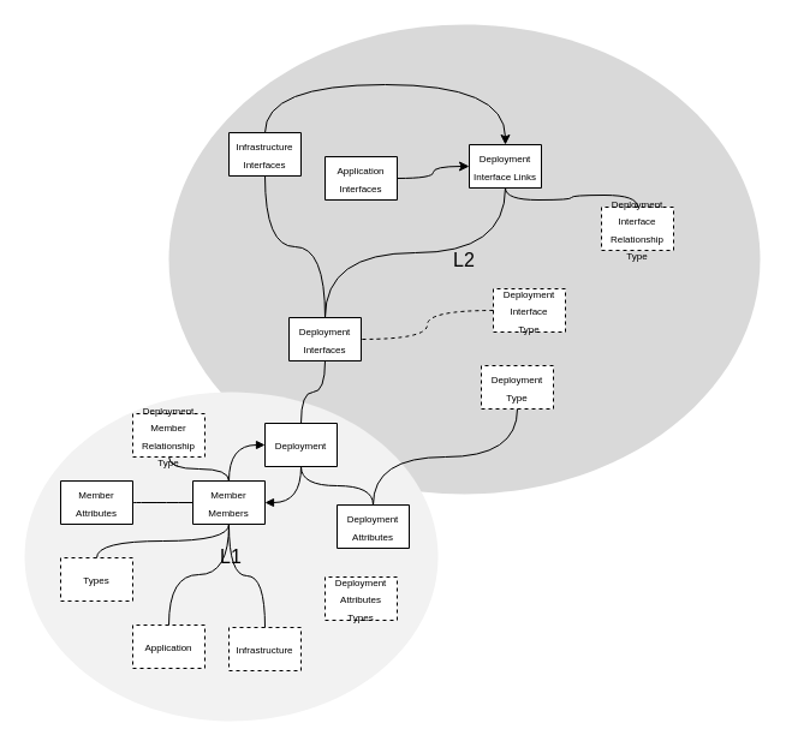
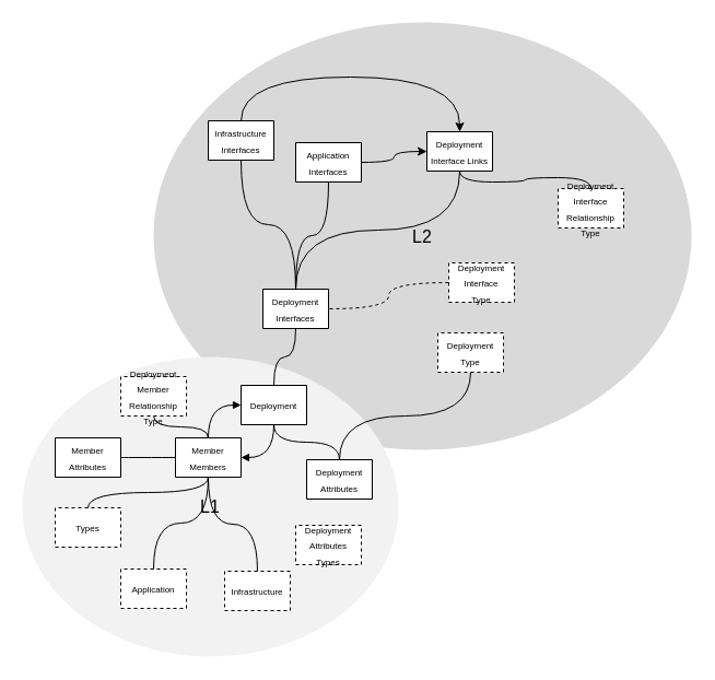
- <mxCell id="9" value="&lt;font style=&quot;font-size:8px;font-family:Arial;color:#000000;direction:ltr;letter-spacing:0px;line-height:120%;opacity:1&quot;&gt;Deployment&lt;br/&gt;Interface&lt;br/&gt;Relationship&lt;br/&gt;Type&lt;br/&gt;&lt;/font&gt;" style="verticalAlign=middle;align=center;vsdxID=10;fillColor=#FFFFFF;gradientColor=none;shape=stencil(nZBLDoAgDERP0z3SIyjew0SURgSD+Lu9kMZoXLhwN9O+tukAlrNpJg1SzDH4QW/URgNYgZTkjA4UkwJUgGXng+6DX1zLfmoymdXo17xh5zmRJ6Q42BWCfc2oJfdAr+Yv+AP9Cb7OJ3H/2JG1HNGz/84klThPVCc=);dashed=1;strokeColor=#000000;spacingTop=-1;spacingBottom=-1;spacingLeft=-1;spacingRight=-1;labelBackgroundColor=none;rounded=0;html=1;whiteSpace=wrap;" parent="1" vertex="1"><mxGeometry x="500" y="172" width="60" height="36" as="geometry" /></mxCell>
+ <mxCell id="9" value="&lt;font style=&quot;font-size:8px;font-family:Arial;color:#000000;direction:ltr;letter-spacing:0px;line-height:120%;opacity:1&quot;&gt;Deployment&lt;br/&gt;Interface&lt;br/&gt;Relationship&lt;br/&gt;Type&lt;br/&gt;&lt;/font&gt;" style="verticalAlign=middle;align=center;vsdxID=10;fillColor=#FFFFFF;gradientColor=none;shape=stencil(nZBLDoAgDERP0z3SIyjew0SURgSD+Lu9kMZoXLhwN9O+tukAlrNpJg1SzDH4QW/URgNYgZTkjA4UkwJUgGXng+6DX1zLfmoymdXo17xh5zmRJ6Q42BWCfc2oJfdAr+Yv+AP9Cb7OJ3H/2JG1HNGz/84klThPVCc=);dashed=1;strokeColor=#000000;spacingTop=-1;spacingBottom=-1;spacingLeft=-1;spacingRight=-1;labelBackgroundColor=none;rounded=0;html=1;whiteSpace=wrap;" parent="1" vertex="1"><mxGeometry x="510" y="172" width="60" height="36" as="geometry" /></mxCell>
+ <mxCell id="30" style="vsdxID=35;edgeStyle=orthogonalEdgeStyle;startArrow=none;endArrow=none;startSize=5;endSize=5;strokeColor=#000000;spacingTop=0;spacingBottom=0;spacingLeft=0;spacingRight=0;verticalAlign=middle;html=1;labelBackgroundColor=#ffffff;rounded=0;exitX=0.5;exitY=1;exitDx=0;exitDy=0;exitPerimeter=0;entryX=0.5;entryY=0;entryDx=0;entryDy=0;entryPerimeter=0;curved=1;" parent="1" source="18" target="5" edge="1"><mxGeometry relative="1" as="geometry" /></mxCell>
- <mxCell id="13" value="&lt;font style=&quot;font-size:8px;font-family:Arial;color:#000000;direction:ltr;letter-spacing:0px;line-height:120%;opacity:1&quot;&gt;Infrastructure&lt;br/&gt;&lt;/font&gt;" style="verticalAlign=middle;align=center;vsdxID=23;fillColor=#FFFFFF;gradientColor=none;shape=stencil(nZBLDoAgDERP0z3SIyjew0SURgSD+Lu9kMZoXLhwN9O+tukAlrNpJg1SzDH4QW/URgNYgZTkjA4UkwJUgGXng+6DX1zLfmoymdXo17xh5zmRJ6Q42BWCfc2oJfdAr+Yv+AP9Cb7OJ3H/2JG1HNGz/84klThPVCc=);dashed=1;strokeColor=#000000;spacingTop=-1;spacingBottom=-1;spacingLeft=-1;spacingRight=-1;labelBackgroundColor=none;rounded=0;html=1;whiteSpace=wrap;" parent="1" vertex="1"><mxGeometry x="190" y="522" width="60" height="36" as="geometry" /></mxCell>
+ <mxCell id="13" value="&lt;font style=&quot;font-size:8px;font-family:Arial;color:#000000;direction:ltr;letter-spacing:0px;line-height:120%;opacity:1&quot;&gt;Infrastructure&lt;br/&gt;&lt;/font&gt;" style="verticalAlign=middle;align=center;vsdxID=23;fillColor=#FFFFFF;gradientColor=none;shape=stencil(nZBLDoAgDERP0z3SIyjew0SURgSD+Lu9kMZoXLhwN9O+tukAlrNpJg1SzDH4QW/URgNYgZTkjA4UkwJUgGXng+6DX1zLfmoymdXo17xh5zmRJ6Q42BWCfc2oJfdAr+Yv+AP9Cb7OJ3H/2JG1HNGz/84klThPVCc=);dashed=1;strokeColor=#000000;spacingTop=-1;spacingBottom=-1;spacingLeft=-1;spacingRight=-1;labelBackgroundColor=none;rounded=0;html=1;whiteSpace=wrap;" parent="1" vertex="1"><mxGeometry x="205" y="522" width="60" height="36" as="geometry" /></mxCell>
